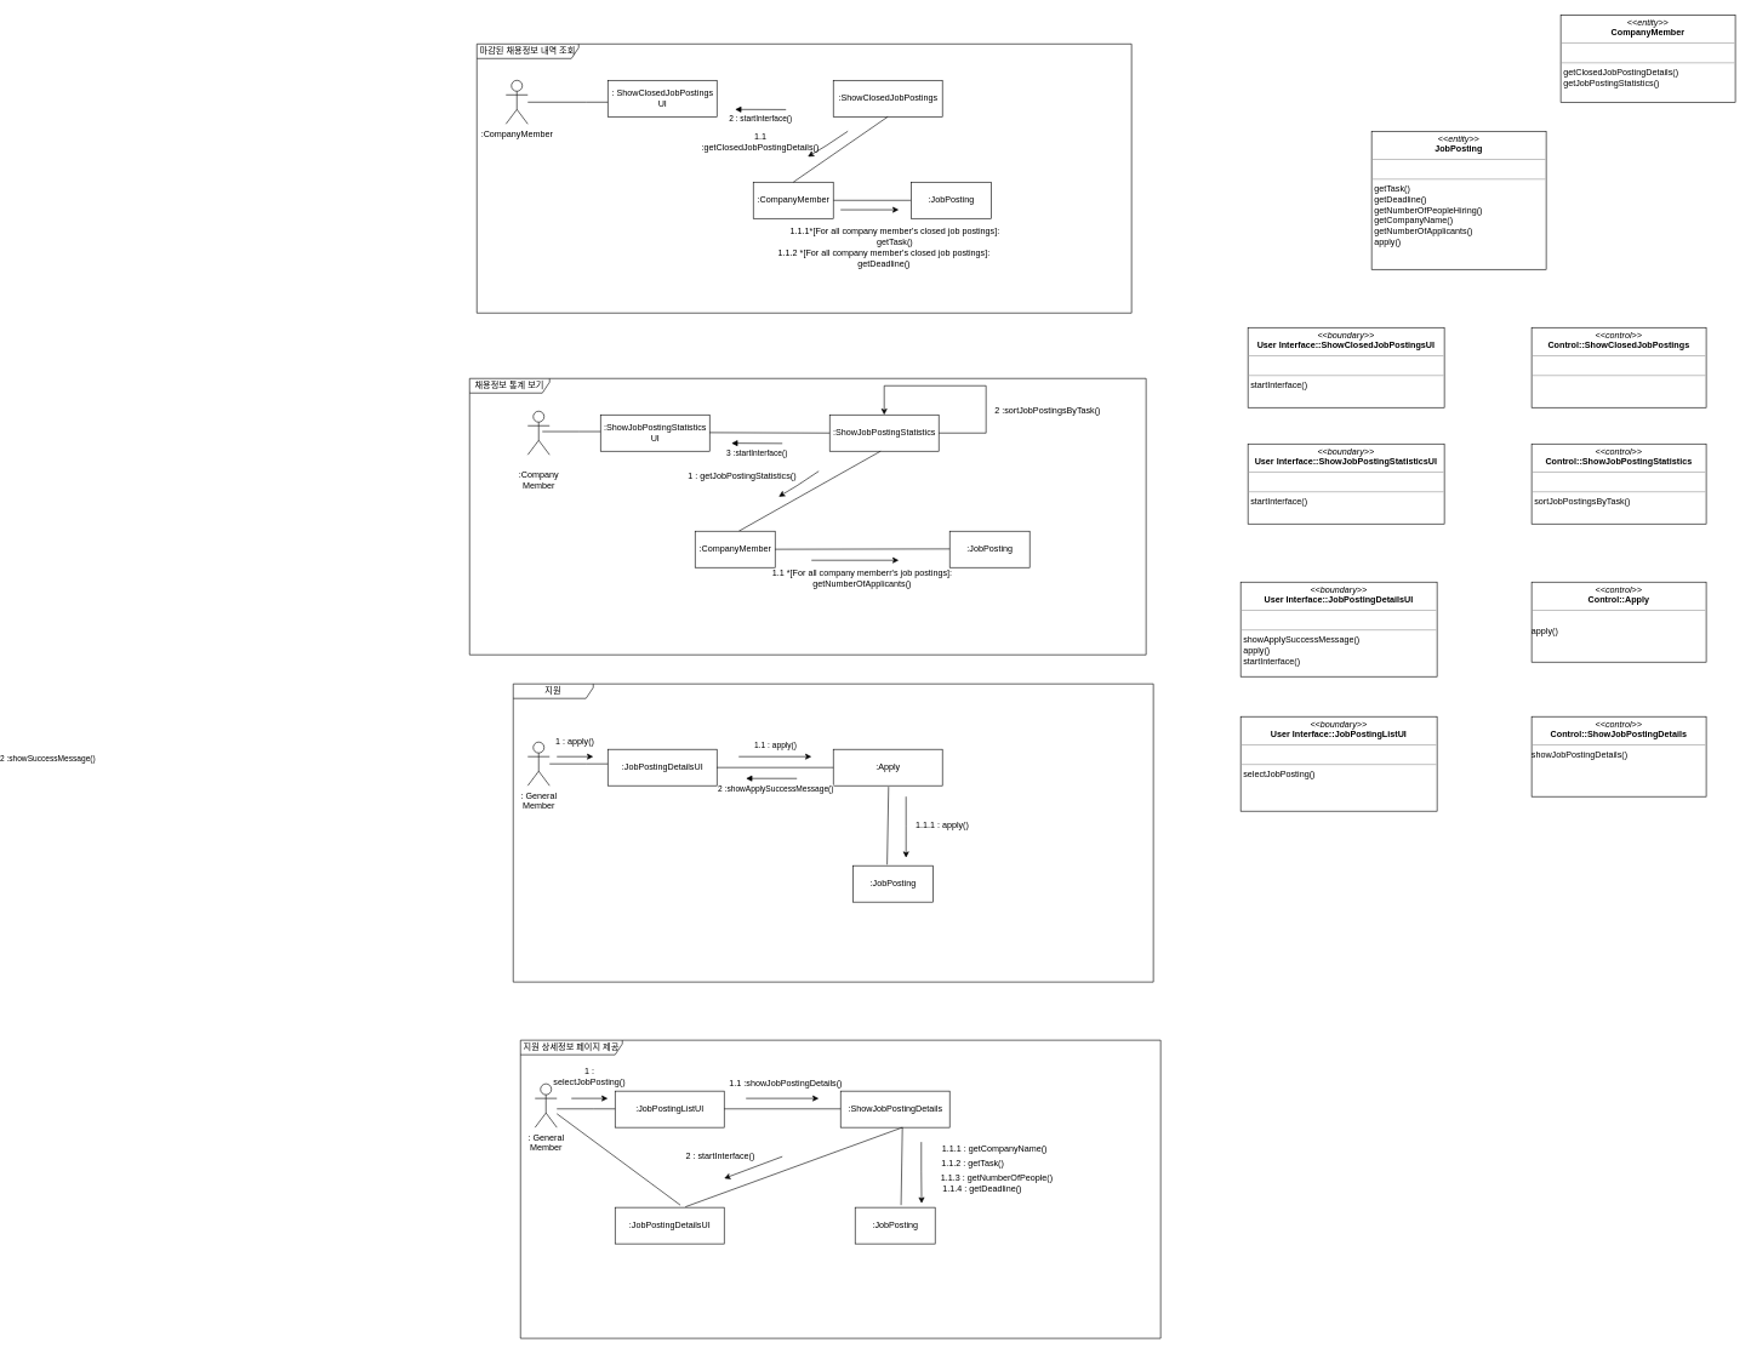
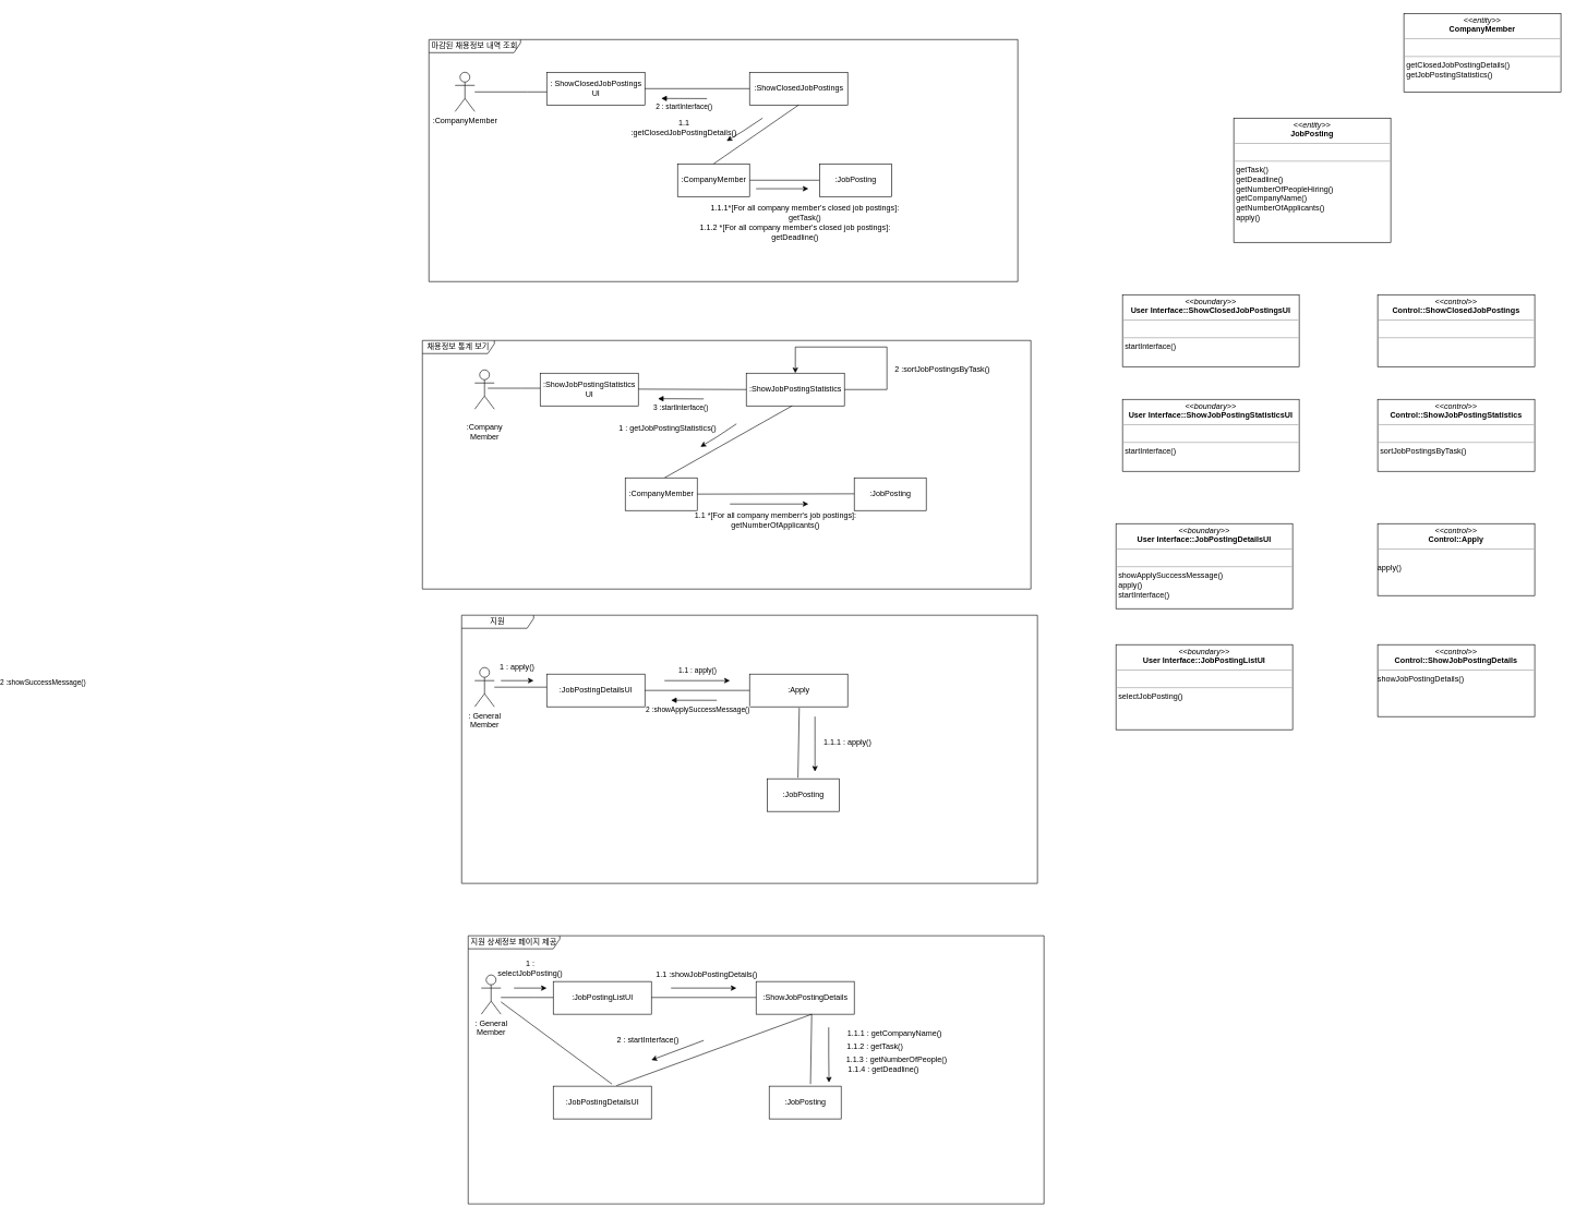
+ <mxCell id="7" value="" style="endArrow=none;html=1;rounded=0;exitX=1;exitY=0.5;exitDx=0;exitDy=0;entryX=0;entryY=0.5;entryDx=0;entryDy=0;" edge="1" parent="1" source="5" target="4"><mxGeometry width="50" height="50" relative="1" as="geometry"><mxPoint x="830" y="410" as="sourcePoint" /><mxPoint x="880" y="360" as="targetPoint" /></mxGeometry></mxCell>
